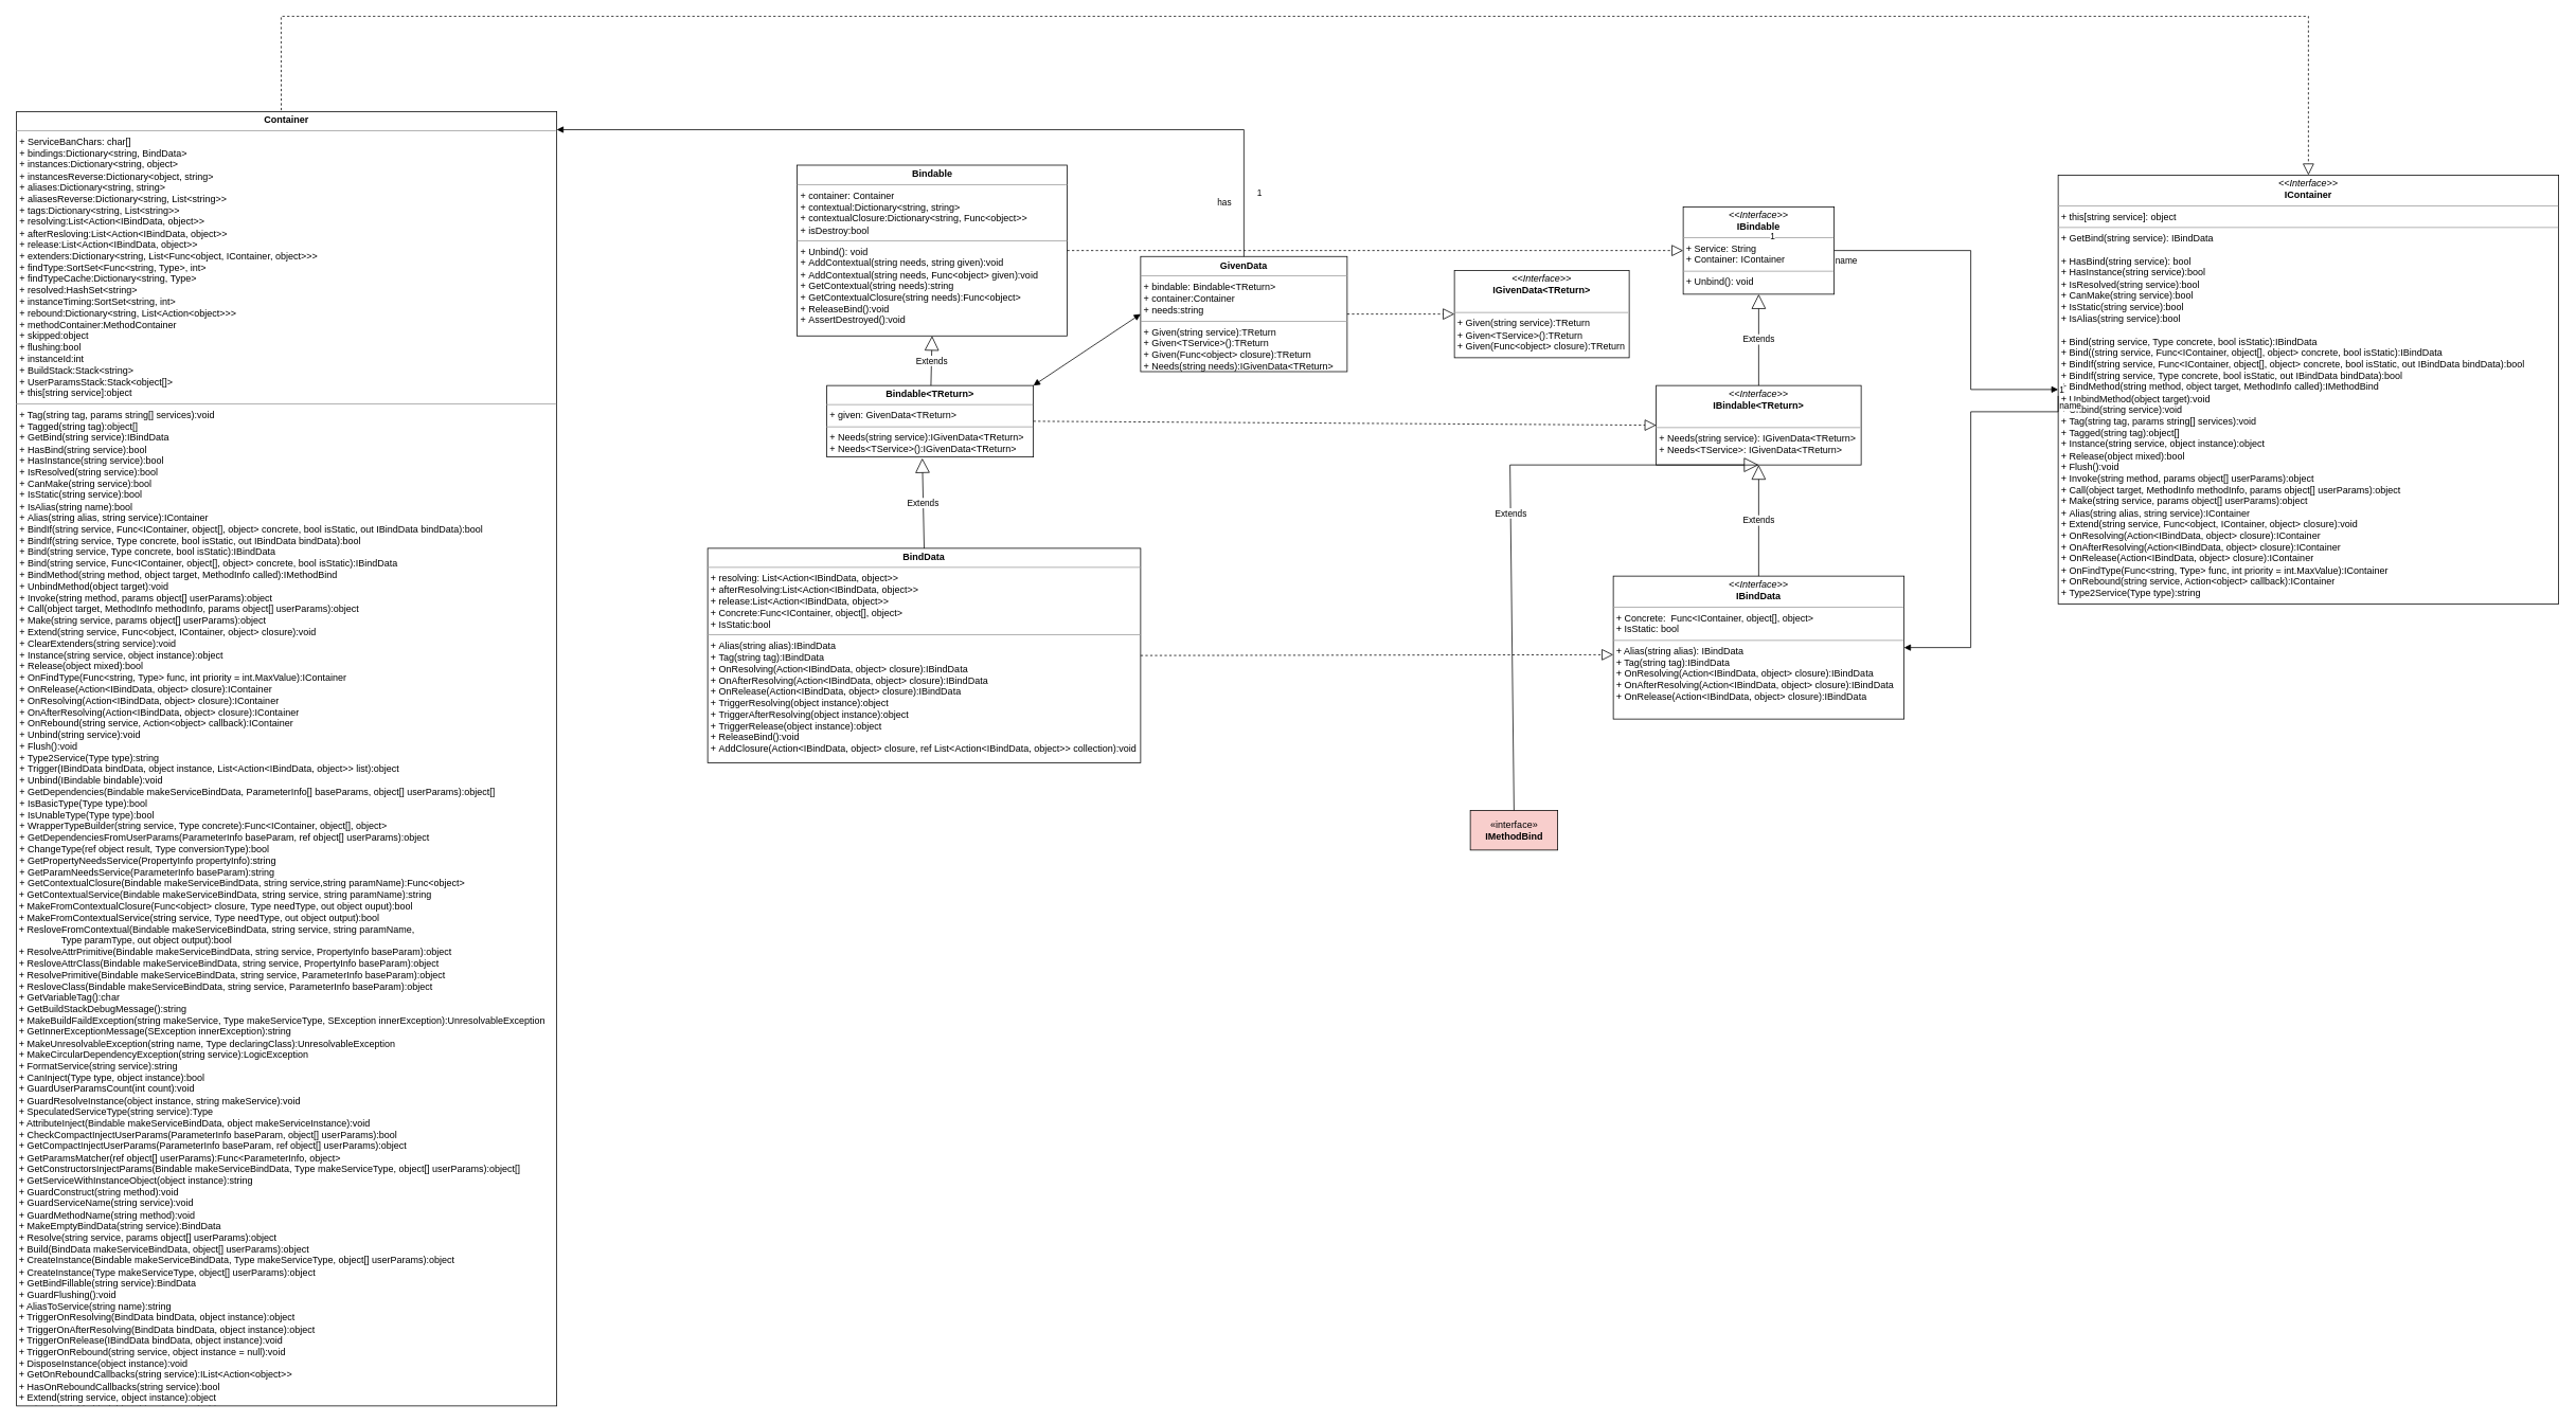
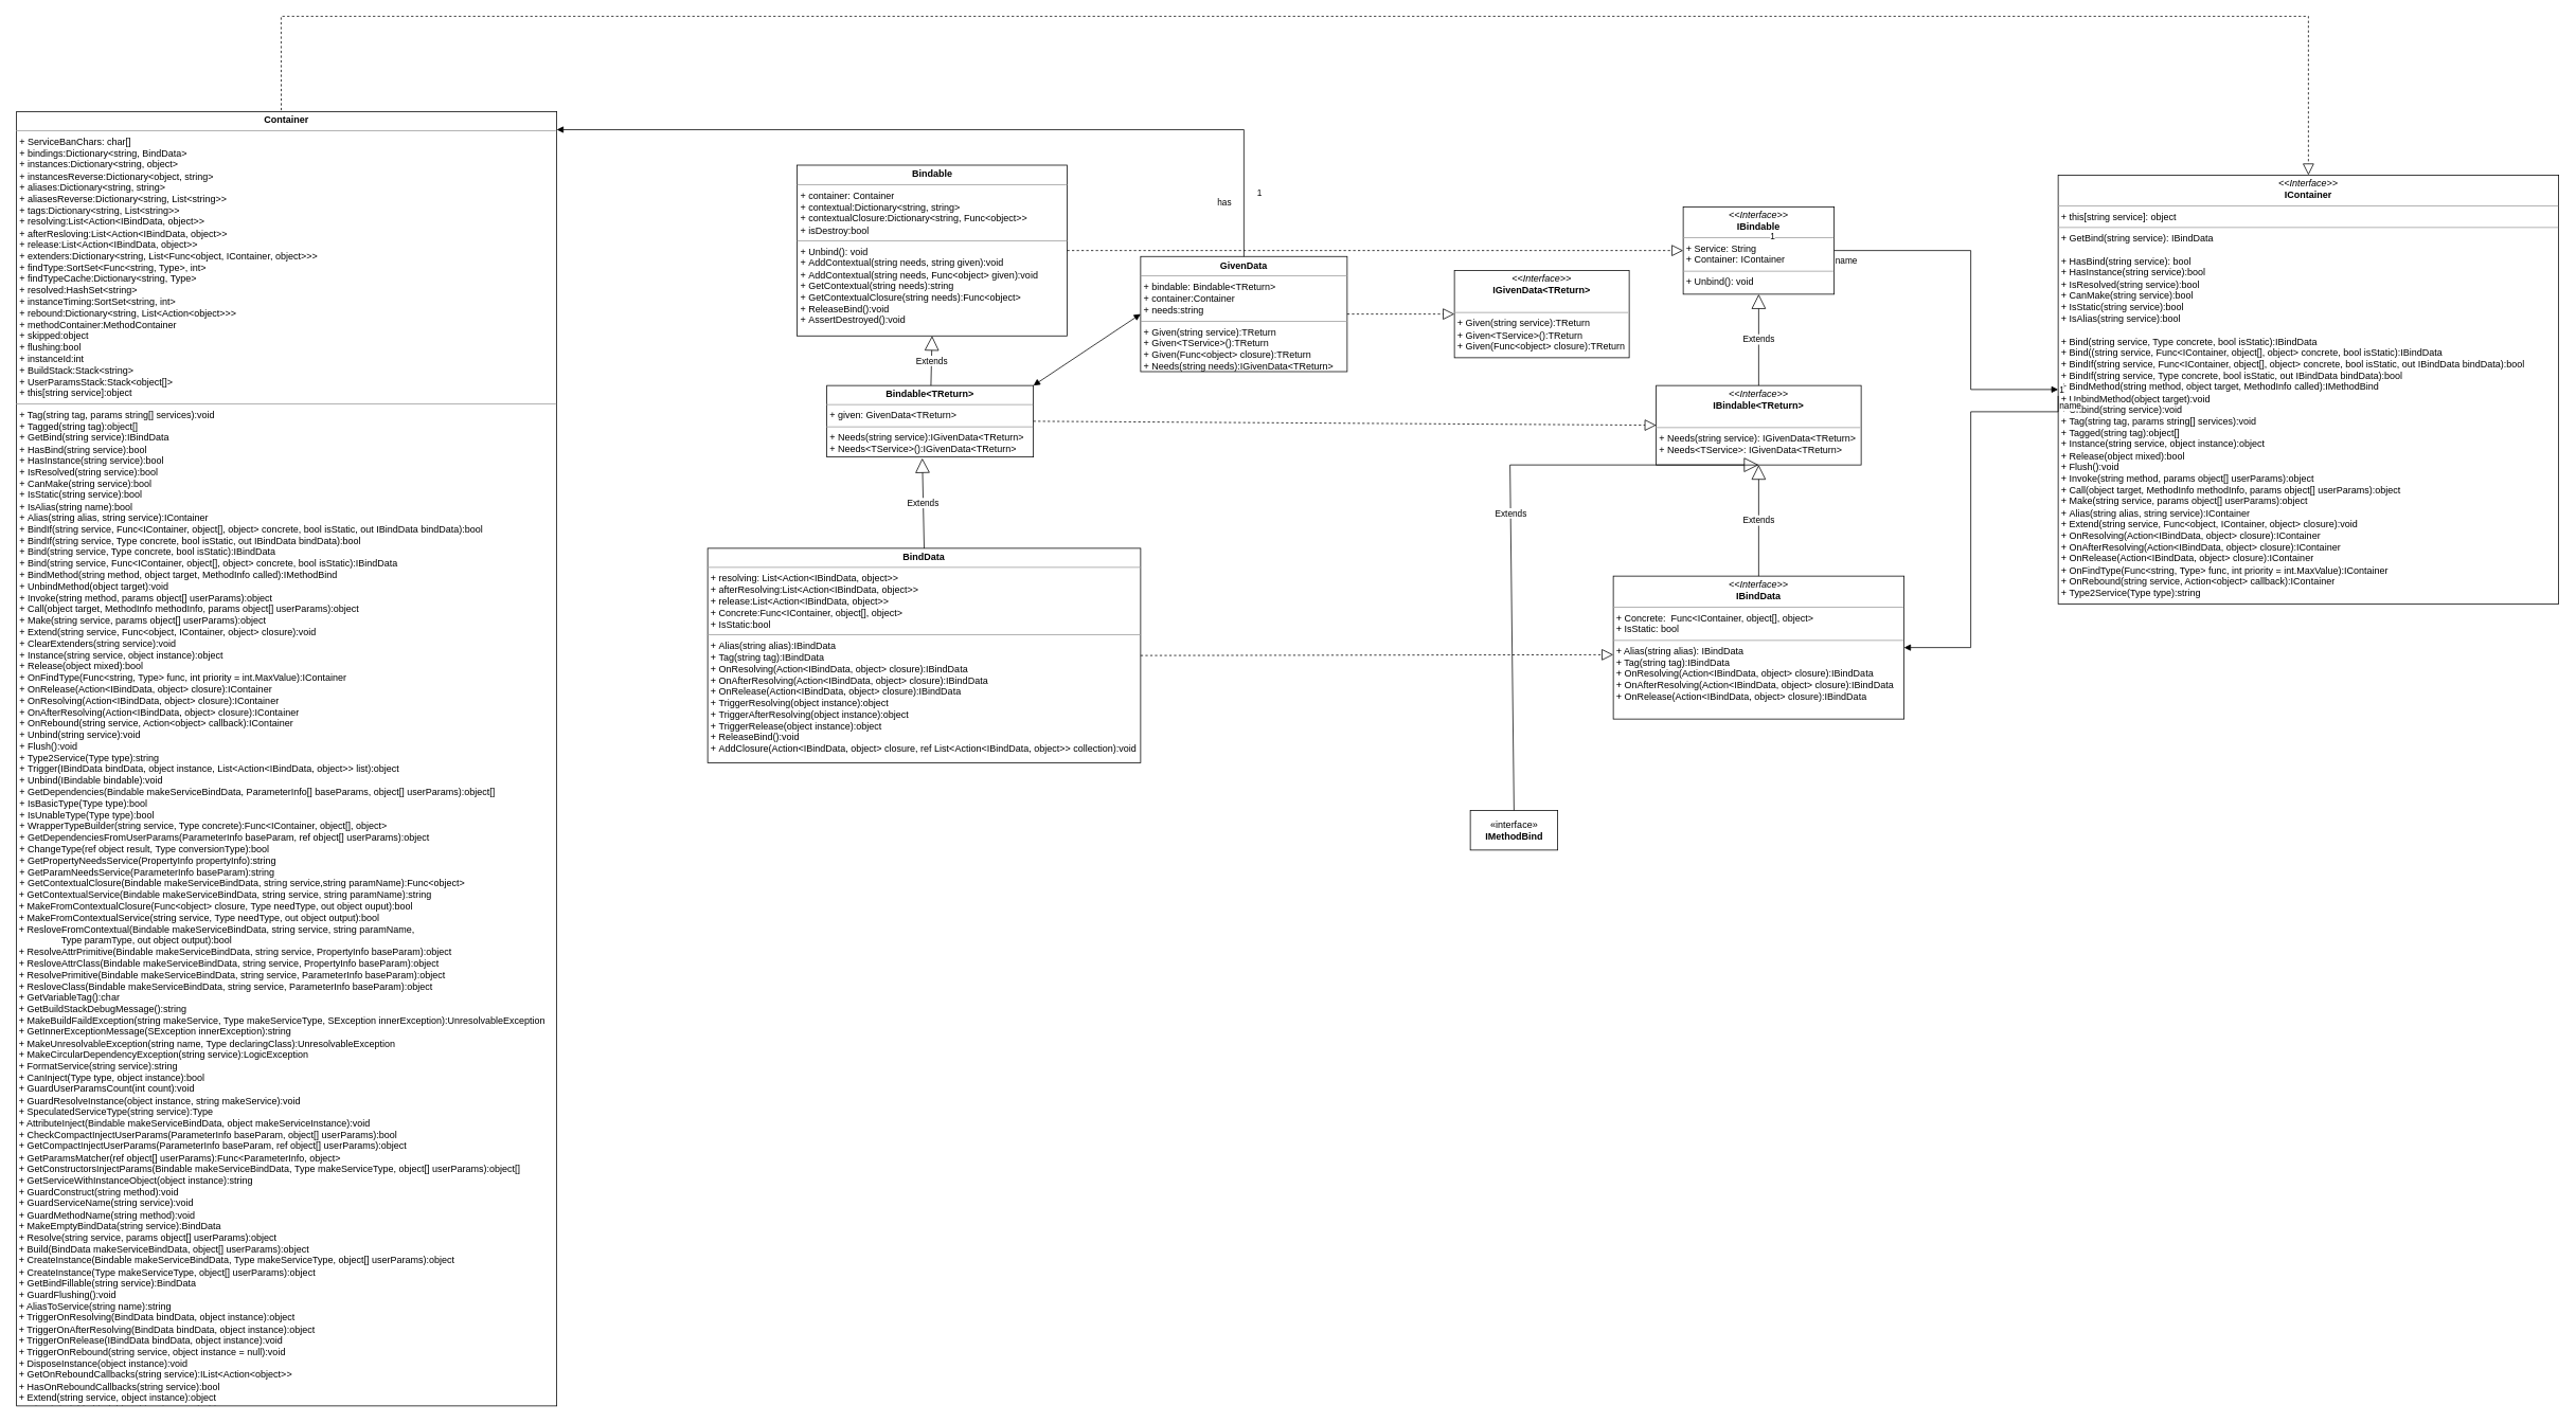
- <mxCell id="20" value="«interface»&lt;br&gt;&lt;b&gt;IMethodBind&lt;/b&gt;" style="html=1;fillColor=#f8cecc;" parent="1" vertex="1"><mxGeometry x="1850" y="1020" width="110" height="50" as="geometry" /></mxCell>
+ <mxCell id="20" value="«interface»&lt;br&gt;&lt;b&gt;IMethodBind&lt;/b&gt;" style="html=1;" parent="1" vertex="1"><mxGeometry x="1850" y="1020" width="110" height="50" as="geometry" /></mxCell>
